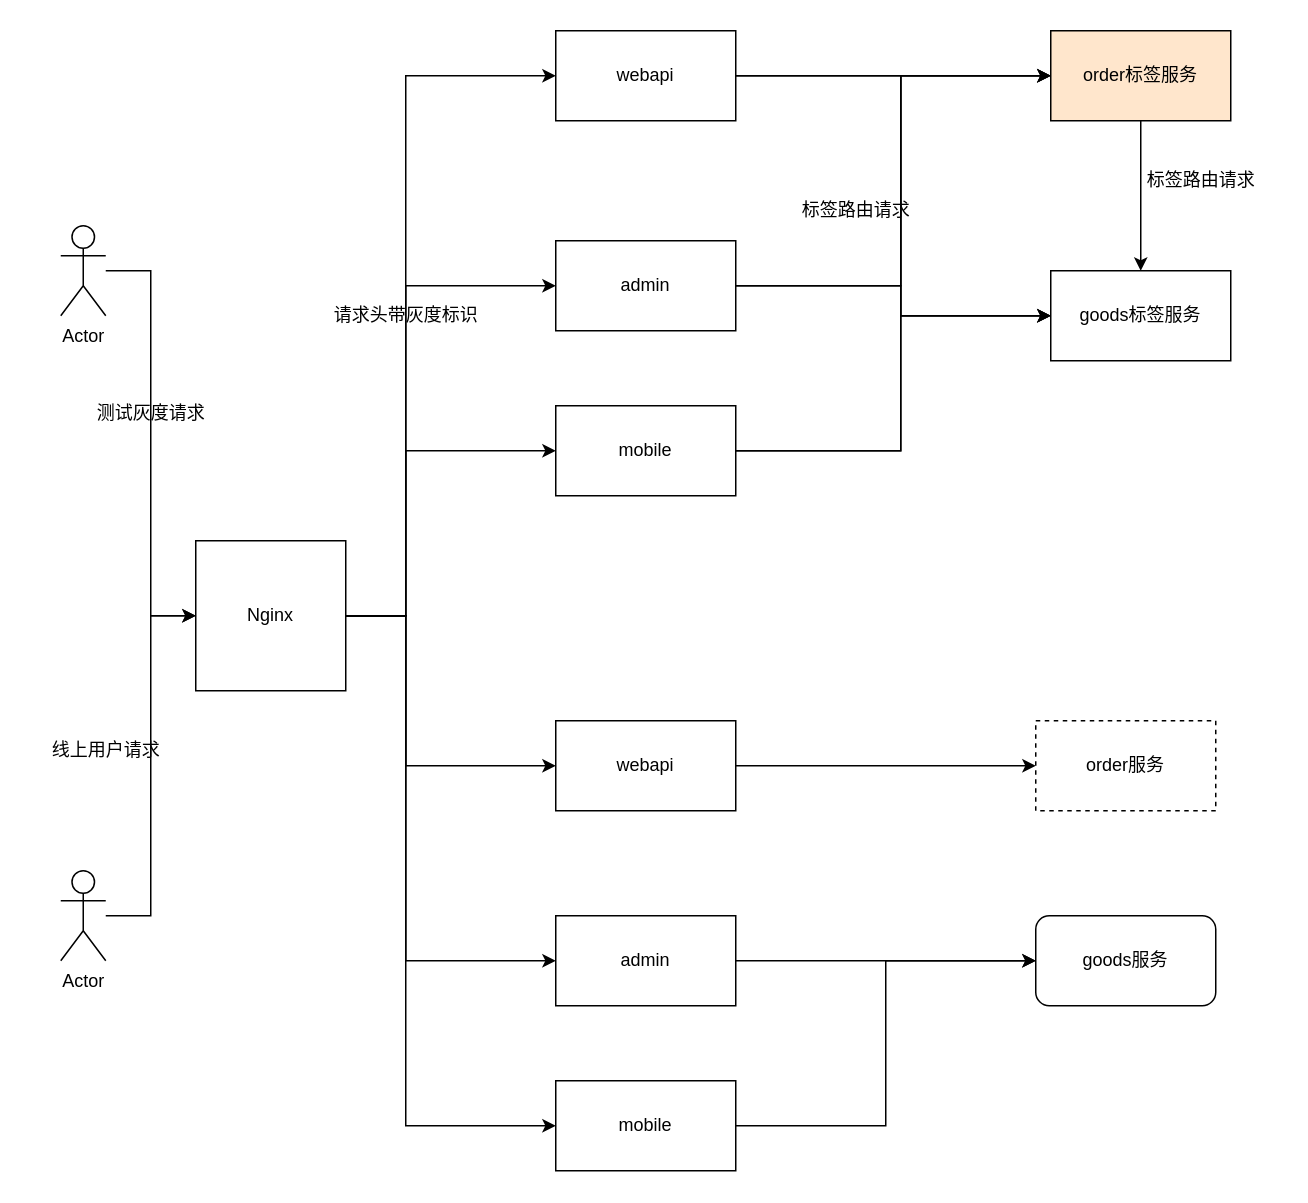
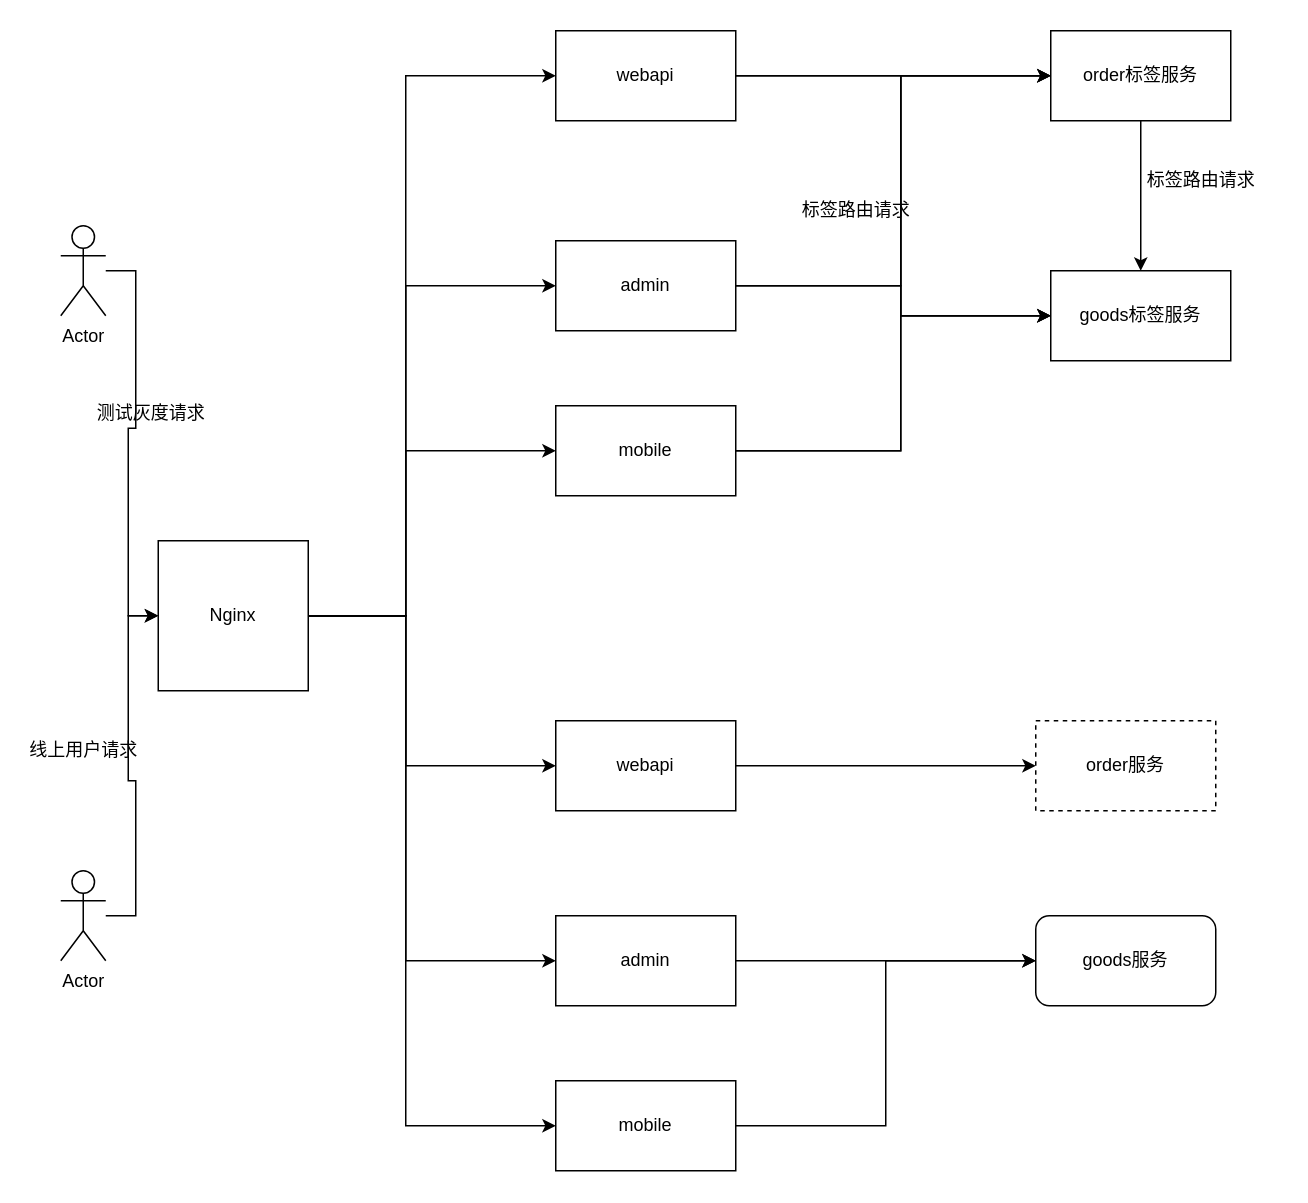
- <mxCell id="23" value="order标签服务" style="rounded=0;whiteSpace=wrap;html=1;fillColor=#ffe6cc;" vertex="1" parent="1"><mxGeometry x="700" y="20" width="120" height="60" as="geometry" /></mxCell>
+ <mxCell id="23" value="order标签服务" style="rounded=0;whiteSpace=wrap;html=1;" vertex="1" parent="1"><mxGeometry x="700" y="20" width="120" height="60" as="geometry" /></mxCell>
- <mxCell id="21" value="请求头带灰度标识" style="text;html=1;align=center;verticalAlign=middle;resizable=0;points=[];autosize=1;strokeColor=none;fillColor=none;" vertex="1" parent="1"><mxGeometry x="210" y="195" width="120" height="30" as="geometry" /></mxCell>
- <mxCell id="17" value="Nginx" style="whiteSpace=wrap;html=1;aspect=fixed;" vertex="1" parent="1"><mxGeometry x="130" y="360" width="100" height="100" as="geometry" /></mxCell>
+ <mxCell id="17" value="Nginx" style="whiteSpace=wrap;html=1;aspect=fixed;" vertex="1" parent="1"><mxGeometry x="105" y="360" width="100" height="100" as="geometry" /></mxCell>
- <mxCell id="35" value="线上用户请求" style="text;html=1;align=center;verticalAlign=middle;resizable=0;points=[];autosize=1;strokeColor=none;fillColor=none;" vertex="1" parent="1"><mxGeometry y="485" width="100" height="30" as="geometry" x="20" /></mxCell>
+ <mxCell id="35" value="线上用户请求" style="text;html=1;align=center;verticalAlign=middle;resizable=0;points=[];autosize=1;strokeColor=none;fillColor=none;" vertex="1" parent="1"><mxGeometry x="5" y="485" width="100" height="30" as="geometry" /></mxCell>
